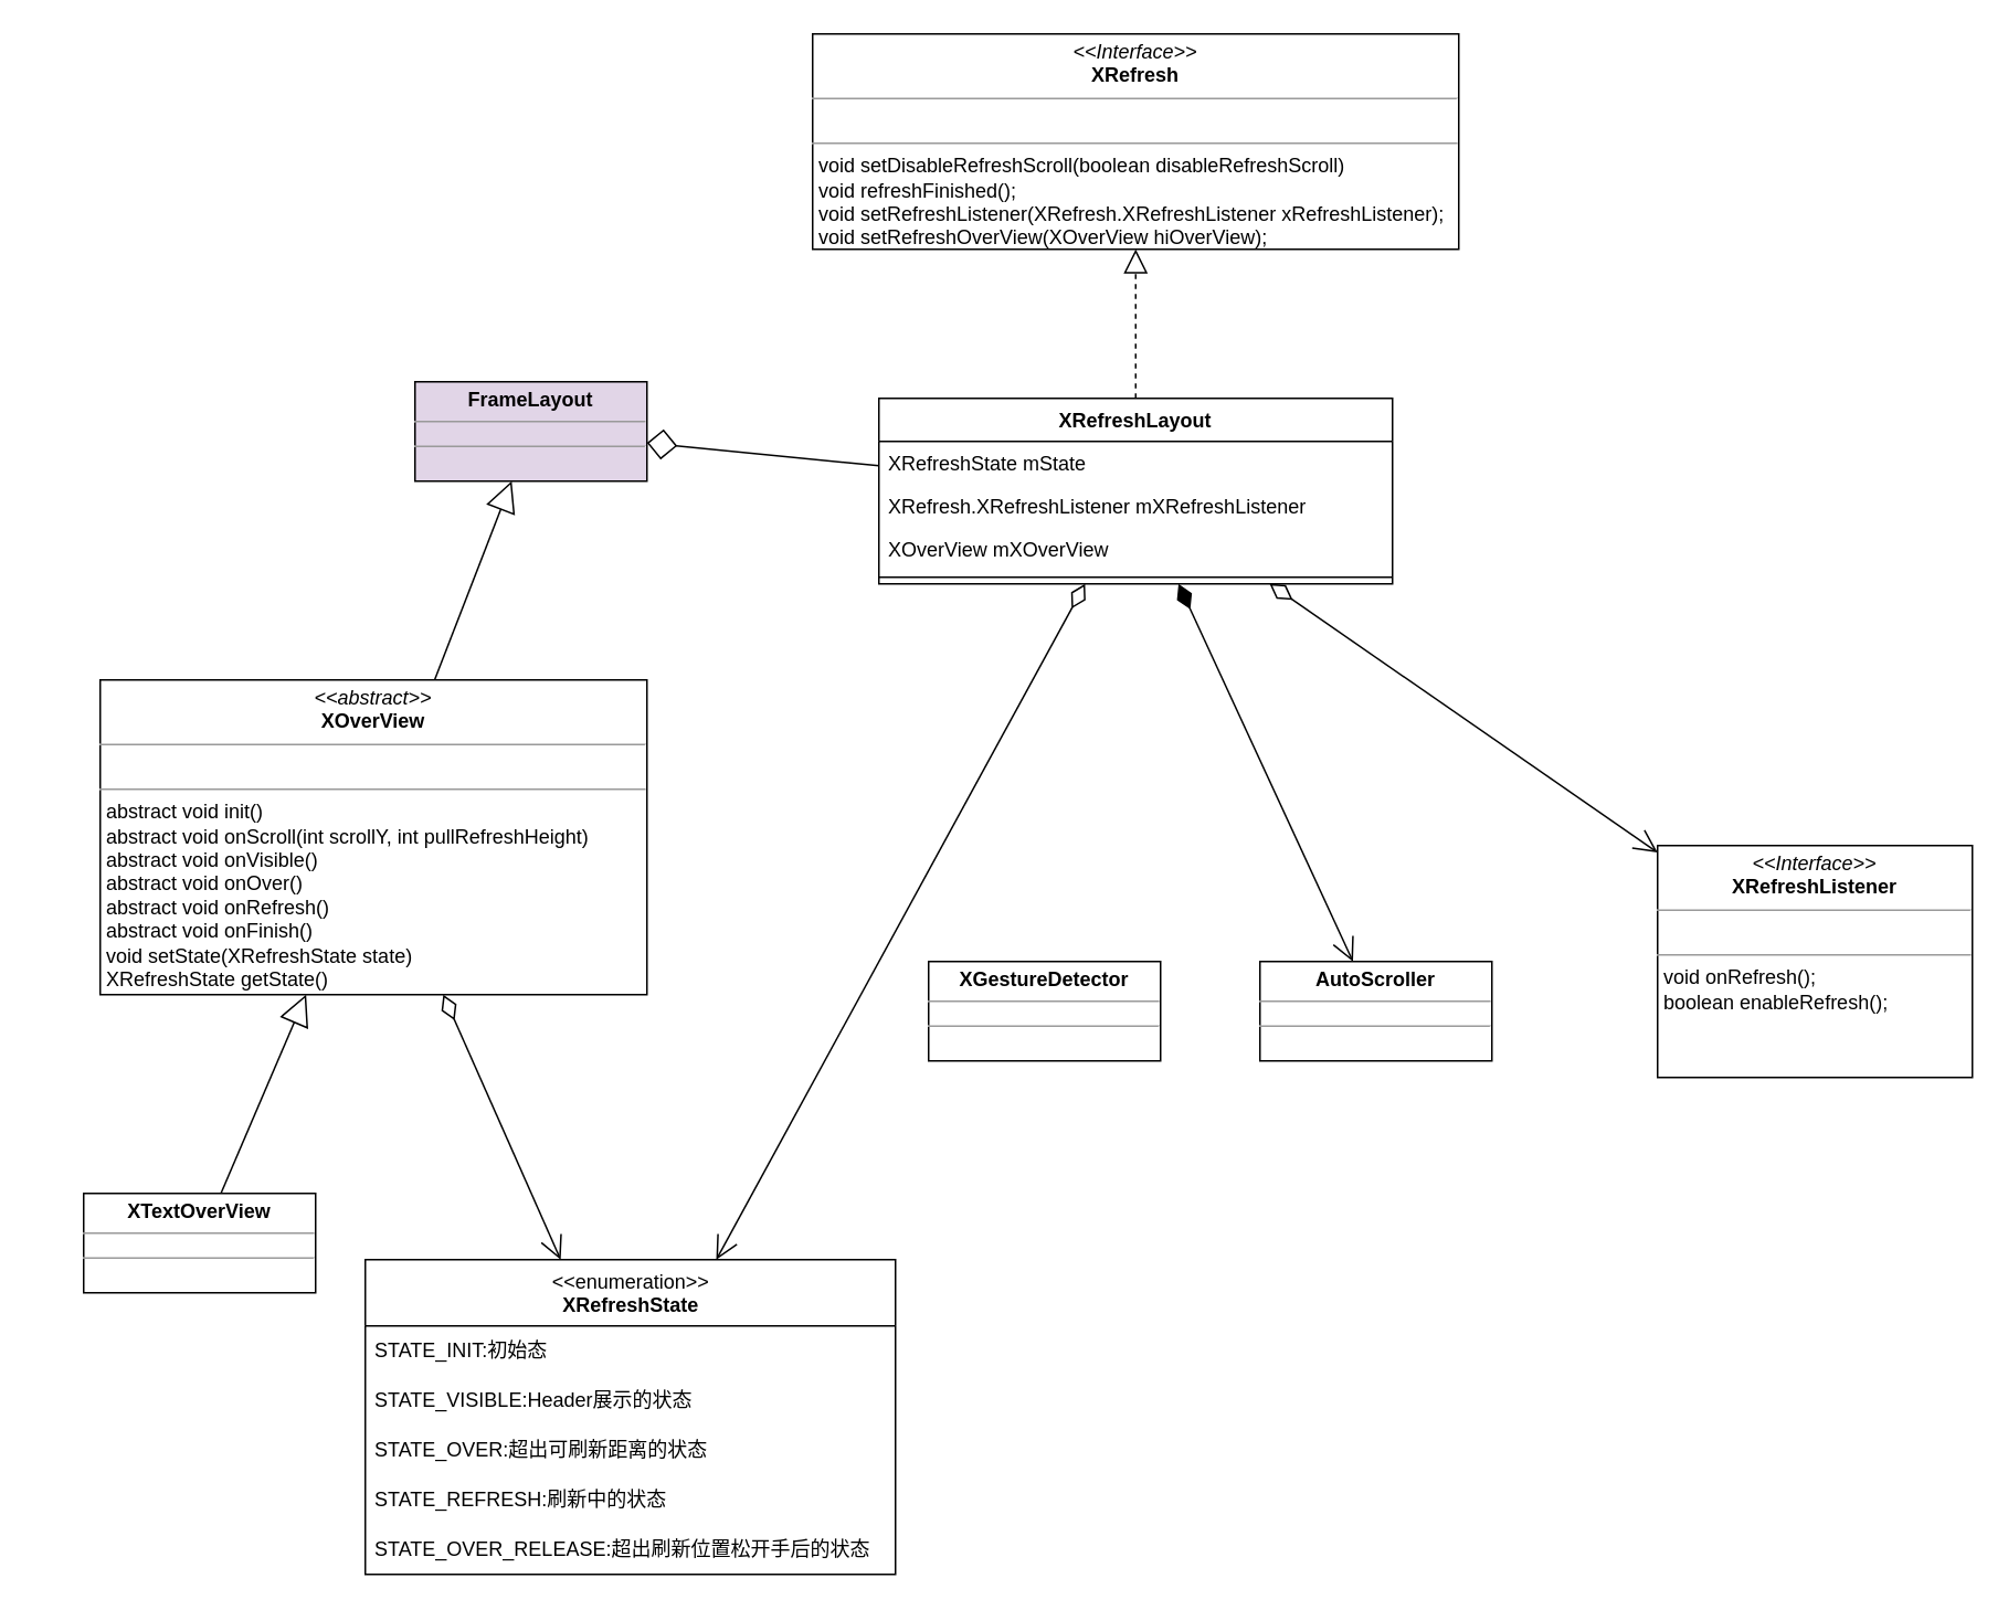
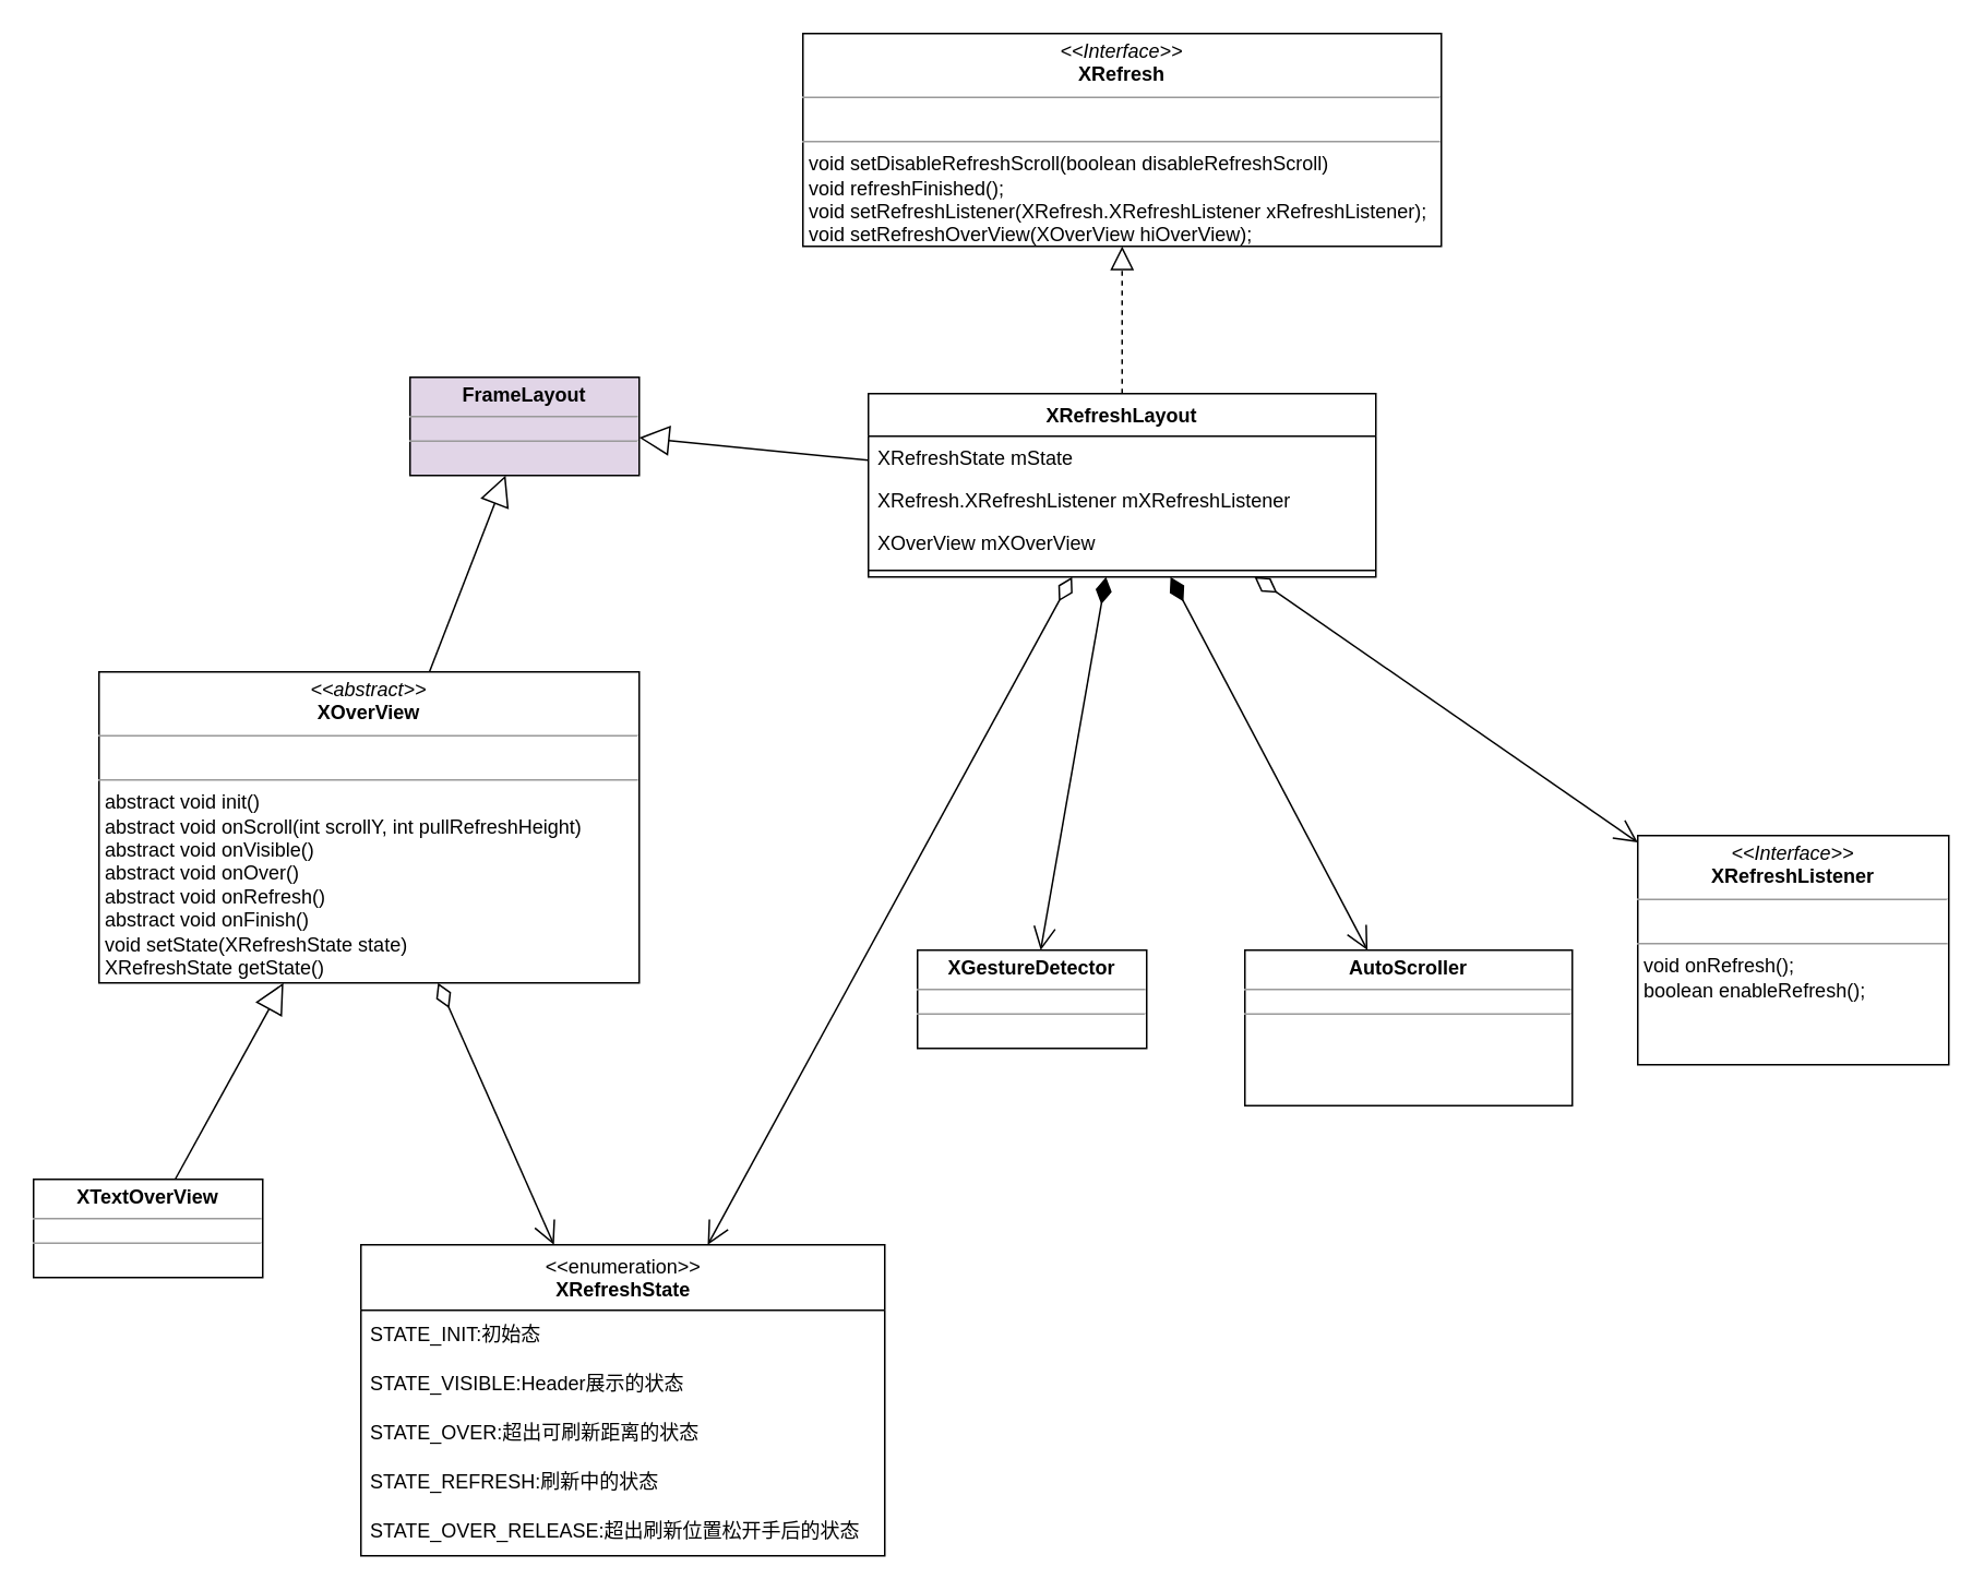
- <mxCell id="28" value="" style="endArrow=diamond;endSize=16;endFill=0;html=1;" edge="1" parent="1" source="11" target="26"><mxGeometry width="160" relative="1" as="geometry"><mxPoint x="330" y="340" as="sourcePoint" /><mxPoint x="490" y="340" as="targetPoint" /></mxGeometry></mxCell>
+ <mxCell id="28" value="" style="endArrow=block;endSize=16;endFill=0;html=1;" edge="1" parent="1" source="11" target="26"><mxGeometry width="160" relative="1" as="geometry"><mxPoint x="330" y="340" as="sourcePoint" /><mxPoint x="490" y="340" as="targetPoint" /></mxGeometry></mxCell>
+ <mxCell id="19" value="" style="endArrow=open;html=1;endSize=12;startArrow=diamondThin;startSize=14;startFill=1;align=left;verticalAlign=bottom;" edge="1" parent="1" source="11" target="17"><mxGeometry x="-1" y="3" relative="1" as="geometry"><mxPoint x="640" y="500" as="sourcePoint" /><mxPoint x="800" y="500" as="targetPoint" /></mxGeometry></mxCell>
- <mxCell id="20" value="&lt;p style=&quot;margin: 0px ; margin-top: 4px ; text-align: center&quot;&gt;&lt;b&gt;AutoScroller&lt;/b&gt;&lt;br&gt;&lt;/p&gt;&lt;hr size=&quot;1&quot;&gt;&lt;div style=&quot;height: 2px&quot;&gt;&lt;/div&gt;&lt;hr size=&quot;1&quot;&gt;&lt;div style=&quot;height: 2px&quot;&gt;&lt;/div&gt;" style="verticalAlign=top;align=left;overflow=fill;fontSize=12;fontFamily=Helvetica;html=1;" vertex="1" parent="1"><mxGeometry x="760" y="580" width="140" height="60" as="geometry" /></mxCell>
+ <mxCell id="20" value="&lt;p style=&quot;margin: 0px ; margin-top: 4px ; text-align: center&quot;&gt;&lt;b&gt;AutoScroller&lt;/b&gt;&lt;br&gt;&lt;/p&gt;&lt;hr size=&quot;1&quot;&gt;&lt;div style=&quot;height: 2px&quot;&gt;&lt;/div&gt;&lt;hr size=&quot;1&quot;&gt;&lt;div style=&quot;height: 2px&quot;&gt;&lt;/div&gt;" style="verticalAlign=top;align=left;overflow=fill;fontSize=12;fontFamily=Helvetica;html=1;" vertex="1" parent="1"><mxGeometry x="760" y="580" width="200" height="95" as="geometry" /></mxCell>
- <mxCell id="18" value="&lt;p style=&quot;margin: 0px ; margin-top: 4px ; text-align: center&quot;&gt;&lt;b&gt;XTextOverView&lt;/b&gt;&lt;br&gt;&lt;/p&gt;&lt;hr size=&quot;1&quot;&gt;&lt;div style=&quot;height: 2px&quot;&gt;&lt;/div&gt;&lt;hr size=&quot;1&quot;&gt;&lt;div style=&quot;height: 2px&quot;&gt;&lt;/div&gt;" style="verticalAlign=top;align=left;overflow=fill;fontSize=12;fontFamily=Helvetica;html=1;" vertex="1" parent="1"><mxGeometry x="50" y="720" width="140" height="60" as="geometry" /></mxCell>
+ <mxCell id="18" value="&lt;p style=&quot;margin: 0px ; margin-top: 4px ; text-align: center&quot;&gt;&lt;b&gt;XTextOverView&lt;/b&gt;&lt;br&gt;&lt;/p&gt;&lt;hr size=&quot;1&quot;&gt;&lt;div style=&quot;height: 2px&quot;&gt;&lt;/div&gt;&lt;hr size=&quot;1&quot;&gt;&lt;div style=&quot;height: 2px&quot;&gt;&lt;/div&gt;" style="verticalAlign=top;align=left;overflow=fill;fontSize=12;fontFamily=Helvetica;html=1;" vertex="1" parent="1"><mxGeometry x="20" y="720" width="140" height="60" as="geometry" /></mxCell>
